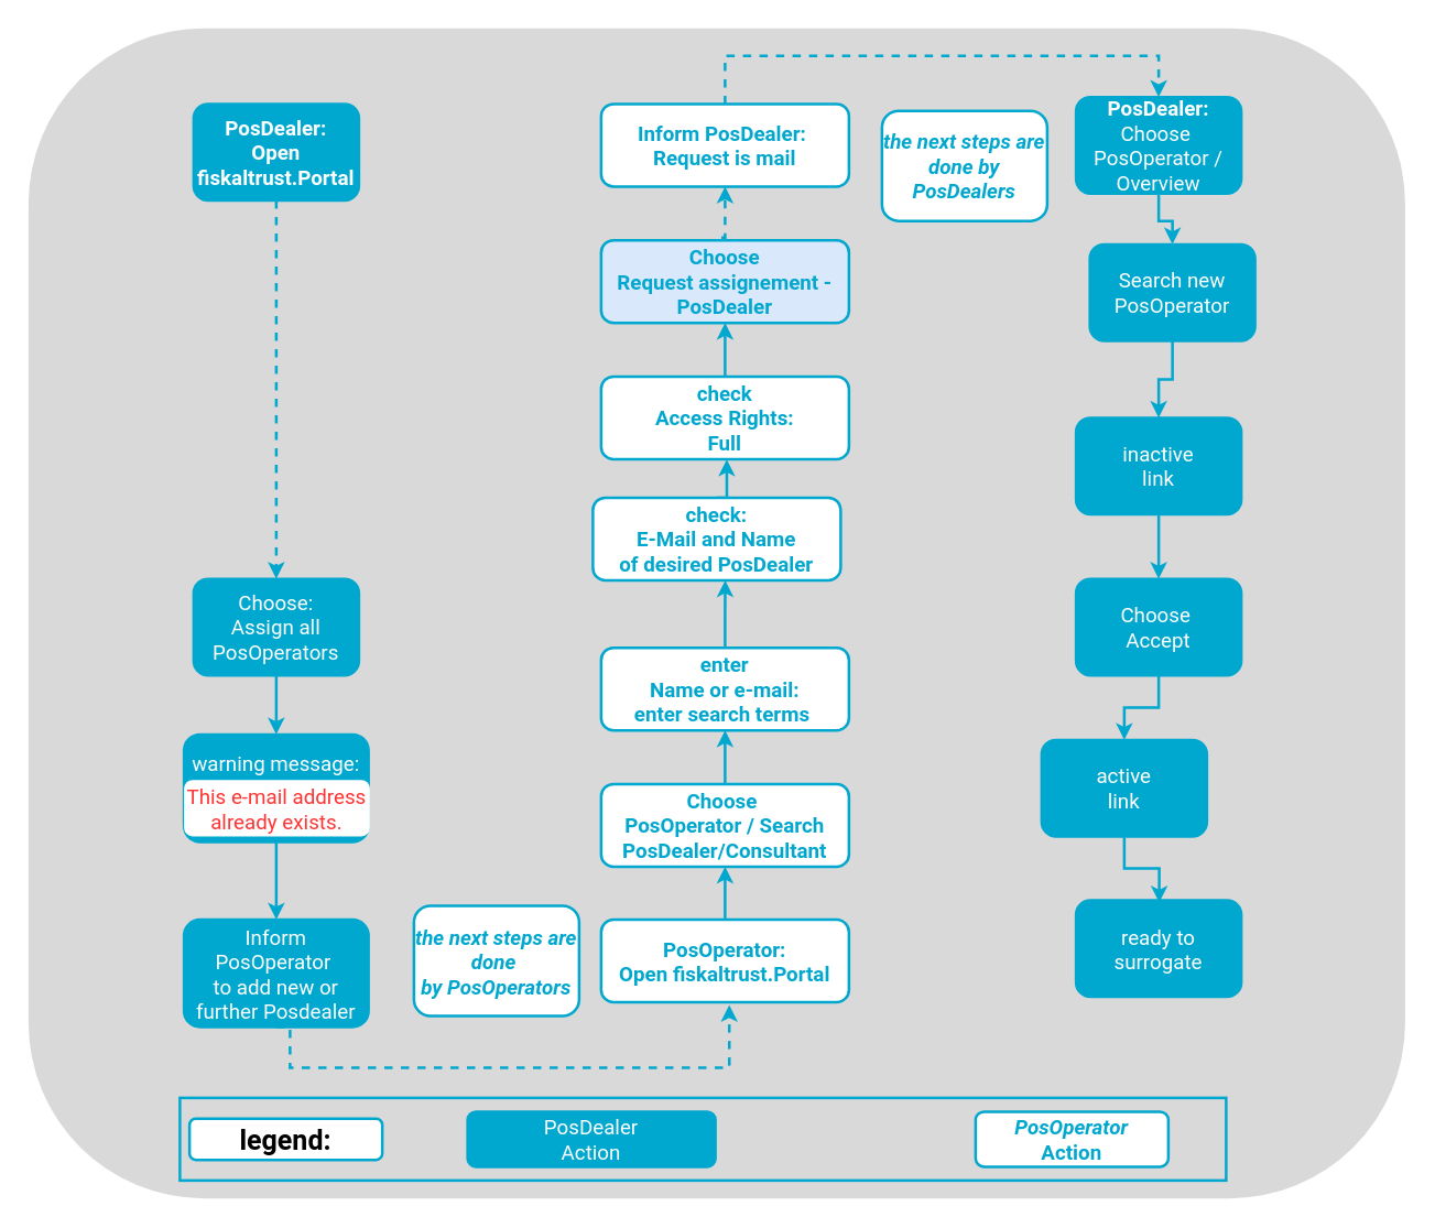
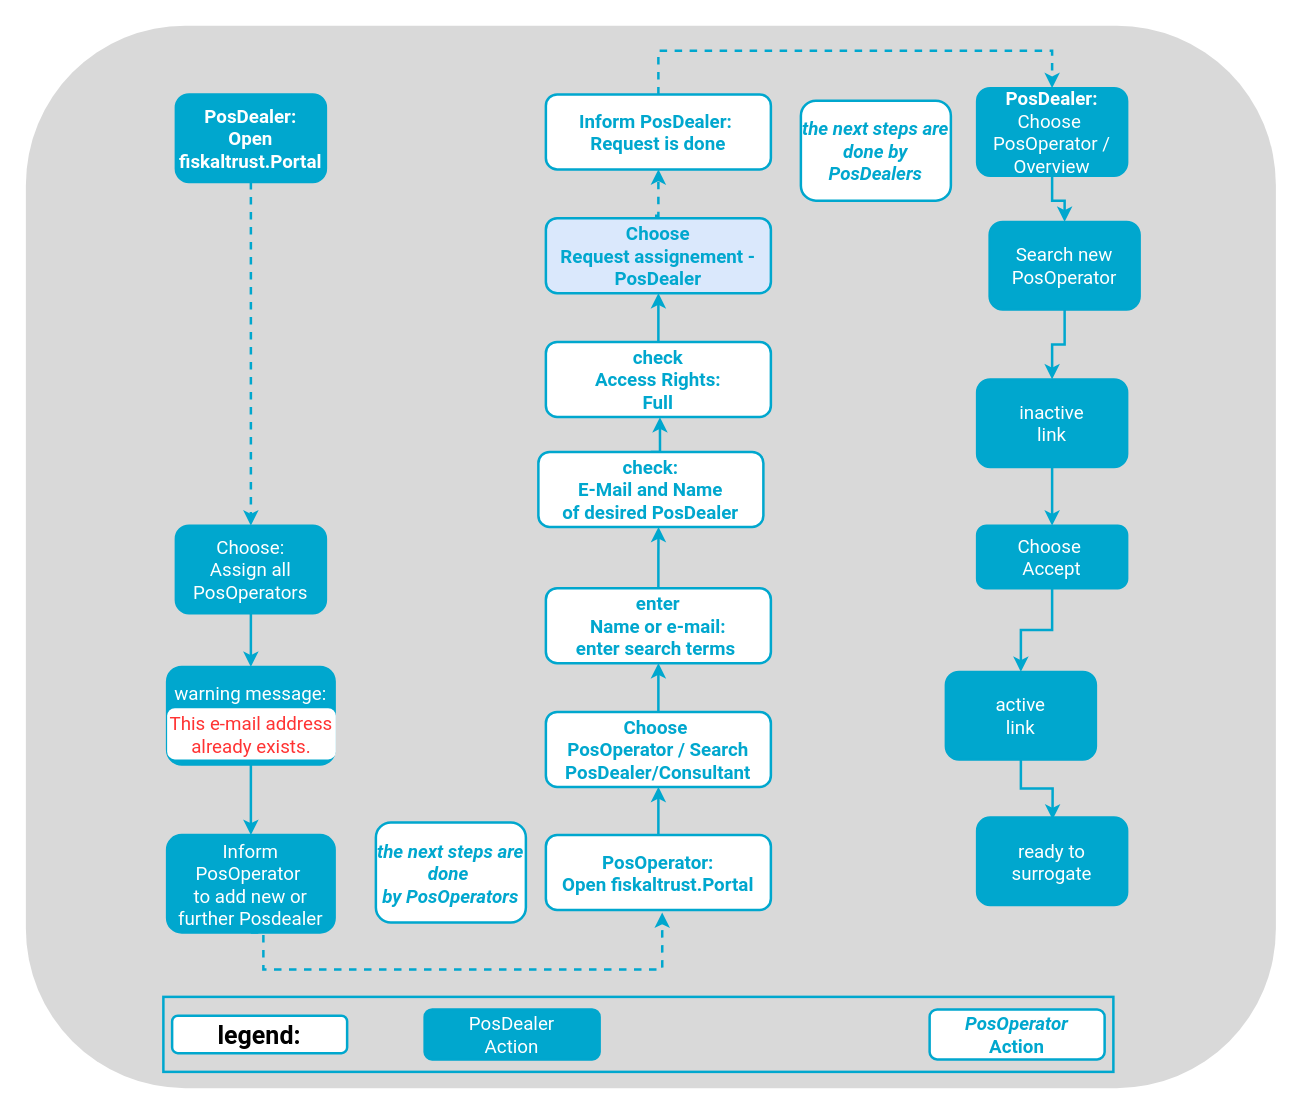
- <mxCell id="43" value="Inform PosDealer:&amp;nbsp;&lt;br&gt;Request is mail" style="whiteSpace=wrap;html=1;fontSize=15;fontFamily=Roboto;strokeColor=#00A7CE;fontColor=#00A7CE;rounded=1;fontStyle=1;strokeWidth=2;" parent="1" vertex="1"><mxGeometry x="436" y="75" width="180" height="60" as="geometry" /></mxCell>
+ <mxCell id="43" value="Inform PosDealer:&amp;nbsp;&lt;br&gt;Request is done" style="whiteSpace=wrap;html=1;fontSize=15;fontFamily=Roboto;strokeColor=#00A7CE;fontColor=#00A7CE;rounded=1;fontStyle=1;strokeWidth=2;" parent="1" vertex="1"><mxGeometry x="436" y="75" width="180" height="60" as="geometry" /></mxCell>
- <mxCell id="30" value="Choose&amp;nbsp;&lt;br&gt;Accept" style="whiteSpace=wrap;html=1;rounded=1;fontFamily=Roboto;fontSize=15;fontColor=#FFFFFF;strokeColor=#00A7CE;fillColor=#00A7CE;strokeWidth=2;" parent="1" vertex="1"><mxGeometry x="781" y="420" width="120" height="70" as="geometry" /></mxCell>
+ <mxCell id="30" value="Choose&amp;nbsp;&lt;br&gt;Accept" style="whiteSpace=wrap;html=1;rounded=1;fontFamily=Roboto;fontSize=15;fontColor=#FFFFFF;strokeColor=#00A7CE;fillColor=#00A7CE;strokeWidth=2;" parent="1" vertex="1"><mxGeometry x="781" y="420" width="120" height="50" as="geometry" /></mxCell>
- <mxCell id="22" value="&lt;span style=&quot;font-size: 15px&quot;&gt;PosDealer&lt;br&gt;Action&lt;/span&gt;" style="whiteSpace=wrap;html=1;rounded=1;fontFamily=Roboto;fontSize=15;fontColor=#FFFFFF;strokeColor=#00A7CE;fillColor=#00A7CE;strokeWidth=2;" parent="20" vertex="1"><mxGeometry x="209" y="10" width="180" height="40" as="geometry" /></mxCell>
+ <mxCell id="22" value="&lt;span style=&quot;font-size: 15px&quot;&gt;PosDealer&lt;br&gt;Action&lt;/span&gt;" style="whiteSpace=wrap;html=1;rounded=1;fontFamily=Roboto;fontSize=15;fontColor=#FFFFFF;strokeColor=#00A7CE;fillColor=#00A7CE;strokeWidth=2;" parent="20" vertex="1"><mxGeometry x="209" y="10" width="140" height="40" as="geometry" /></mxCell>
- <mxCell id="23" value="&lt;i&gt;PosOperator&lt;br&gt;&lt;/i&gt;Action" style="whiteSpace=wrap;html=1;rounded=1;fontFamily=Roboto;fontStyle=1;fontSize=15;fontColor=#00A7CE;strokeColor=#00A7CE;strokeWidth=2;" parent="20" vertex="1"><mxGeometry x="578" y="10" width="140" height="40" as="geometry" /></mxCell>
+ <mxCell id="23" value="&lt;i&gt;PosOperator&lt;br&gt;&lt;/i&gt;Action" style="whiteSpace=wrap;html=1;rounded=1;fontFamily=Roboto;fontStyle=1;fontSize=15;fontColor=#00A7CE;strokeColor=#00A7CE;strokeWidth=2;" parent="20" vertex="1"><mxGeometry x="613" y="10" width="140" height="40" as="geometry" /></mxCell>
